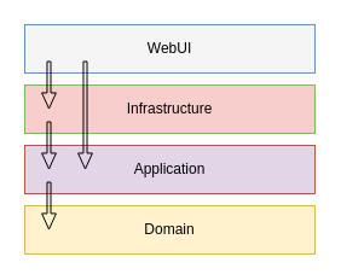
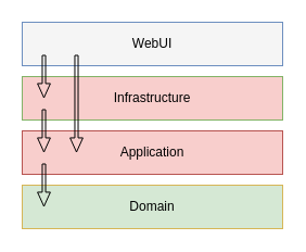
- <mxCell id="4" value="Application" style="rounded=0;whiteSpace=wrap;html=1;fillColor=#e1d5e7;strokeColor=#b85450;" vertex="1" parent="1"><mxGeometry x="20" y="120" width="240" height="40" as="geometry" /></mxCell>
+ <mxCell id="4" value="Application" style="rounded=0;whiteSpace=wrap;html=1;fillColor=#f8cecc;strokeColor=#b85450;" vertex="1" parent="1"><mxGeometry x="20" y="120" width="240" height="40" as="geometry" /></mxCell>
- <mxCell id="5" value="Domain" style="rounded=0;whiteSpace=wrap;html=1;fillColor=#fff2cc;strokeColor=#d6b656;" vertex="1" parent="1"><mxGeometry x="20" y="170" width="240" height="40" as="geometry" /></mxCell>
+ <mxCell id="5" value="Domain" style="rounded=0;whiteSpace=wrap;html=1;fillColor=#d5e8d4;strokeColor=#d6b656;" vertex="1" parent="1"><mxGeometry x="20" y="170" width="240" height="40" as="geometry" /></mxCell>
